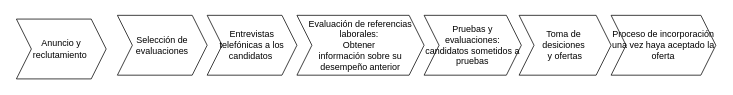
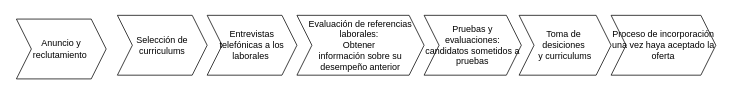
- <mxCell id="6" value="Selección de evaluaciones" style="shape=step;perimeter=stepPerimeter;whiteSpace=wrap;html=1;fixedSize=1;" vertex="1" parent="1"><mxGeometry x="155" y="20" width="120" height="80" as="geometry" /></mxCell>
+ <mxCell id="6" value="Selección de curriculums" style="shape=step;perimeter=stepPerimeter;whiteSpace=wrap;html=1;fixedSize=1;" vertex="1" parent="1"><mxGeometry x="155" y="20" width="120" height="80" as="geometry" /></mxCell>
- <mxCell id="5" value="Entrevistas telefónicas a los candidatos&amp;nbsp;" style="shape=step;perimeter=stepPerimeter;whiteSpace=wrap;html=1;fixedSize=1;" vertex="1" parent="1"><mxGeometry x="275" y="20" width="120" height="80" as="geometry" /></mxCell>
+ <mxCell id="5" value="Entrevistas telefónicas a los laborales&amp;nbsp;" style="shape=step;perimeter=stepPerimeter;whiteSpace=wrap;html=1;fixedSize=1;" vertex="1" parent="1"><mxGeometry x="275" y="20" width="120" height="80" as="geometry" /></mxCell>
- <mxCell id="8" value="Toma de&amp;nbsp;&lt;div&gt;&lt;span style=&quot;background-color: initial;&quot;&gt;desiciones&amp;nbsp;&lt;/span&gt;&lt;/div&gt;&lt;div&gt;&lt;span style=&quot;background-color: initial;&quot;&gt;y ofertas&lt;/span&gt;&lt;br&gt;&lt;/div&gt;" style="shape=step;perimeter=stepPerimeter;whiteSpace=wrap;html=1;fixedSize=1;" vertex="1" parent="1"><mxGeometry x="692" y="20" width="123" height="80" as="geometry" /></mxCell>
+ <mxCell id="8" value="Toma de&amp;nbsp;&lt;div&gt;&lt;span style=&quot;background-color: initial;&quot;&gt;desiciones&amp;nbsp;&lt;/span&gt;&lt;/div&gt;&lt;div&gt;&lt;span style=&quot;background-color: initial;&quot;&gt;y curriculums&lt;/span&gt;&lt;br&gt;&lt;/div&gt;" style="shape=step;perimeter=stepPerimeter;whiteSpace=wrap;html=1;fixedSize=1;" vertex="1" parent="1"><mxGeometry x="692" y="20" width="123" height="80" as="geometry" /></mxCell>
